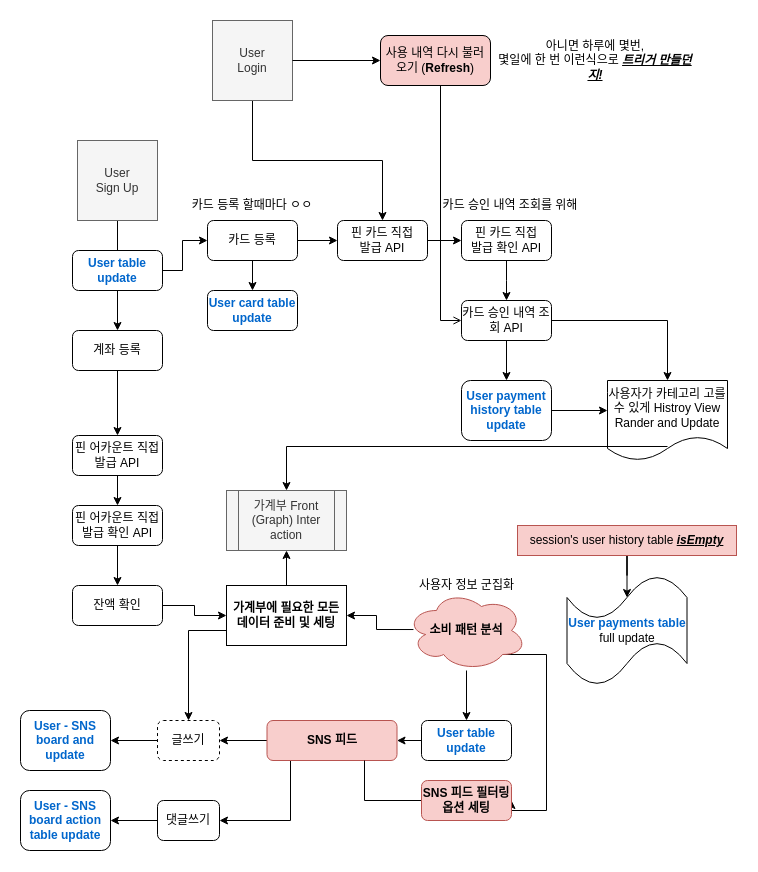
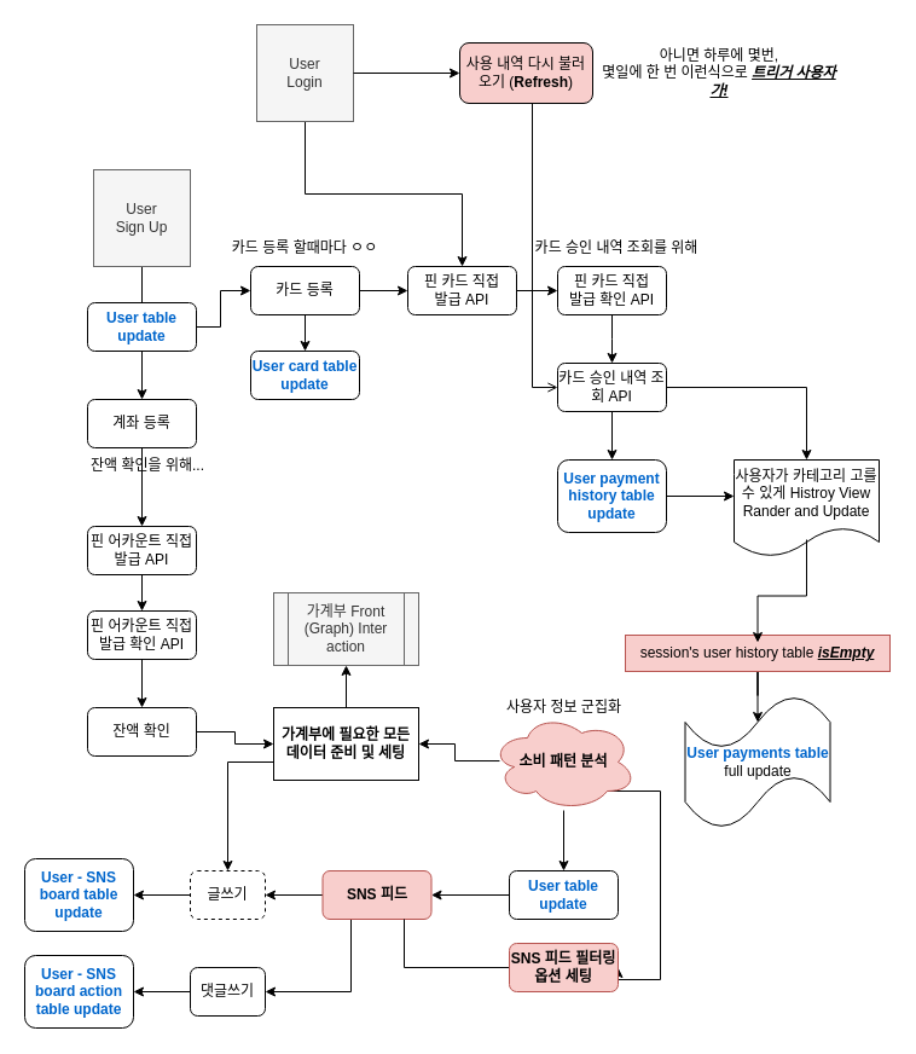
- <mxCell id="56" value="아니면 하루에 몇번, &lt;br&gt;몇일에 한 번 이런식으로 &lt;b&gt;&lt;u&gt;&lt;i&gt;트리거 만들던지!&lt;/i&gt;&lt;/u&gt;&lt;/b&gt;" style="text;html=1;strokeColor=none;fillColor=none;align=center;verticalAlign=middle;whiteSpace=wrap;rounded=0;" vertex="1" parent="1"><mxGeometry x="490" y="45" width="210" height="30" as="geometry" /></mxCell>
+ <mxCell id="56" value="아니면 하루에 몇번, &lt;br&gt;몇일에 한 번 이런식으로 &lt;b&gt;&lt;u&gt;&lt;i&gt;트리거 사용자가!&lt;/i&gt;&lt;/u&gt;&lt;/b&gt;" style="text;html=1;strokeColor=none;fillColor=none;align=center;verticalAlign=middle;whiteSpace=wrap;rounded=0;" vertex="1" parent="1"><mxGeometry x="490" y="45" width="210" height="30" as="geometry" /></mxCell>
+ <mxCell id="12" value="잔액 확인을 위해..." style="text;html=1;strokeColor=none;fillColor=none;align=center;verticalAlign=middle;whiteSpace=wrap;rounded=0;" vertex="1" parent="1"><mxGeometry x="72" y="370" width="100" height="30" as="geometry" /></mxCell>
- <mxCell id="30" value="" style="edgeStyle=orthogonalEdgeStyle;rounded=0;orthogonalLoop=1;jettySize=auto;html=1;exitX=0.5;exitY=0.825;exitDx=0;exitDy=0;exitPerimeter=0;" edge="1" parent="1" source="25" target="44"><mxGeometry relative="1" as="geometry"><mxPoint x="667" y="446" as="sourcePoint" /><mxPoint x="506" y="522" as="targetPoint" /></mxGeometry></mxCell>
+ <mxCell id="30" value="" style="edgeStyle=orthogonalEdgeStyle;rounded=0;orthogonalLoop=1;jettySize=auto;html=1;exitX=0.5;exitY=0.825;exitDx=0;exitDy=0;exitPerimeter=0;entryX=0.5;entryY=0.2;entryDx=0;entryDy=0;entryPerimeter=0;" edge="1" parent="1" source="25" target="29"><mxGeometry relative="1" as="geometry"><mxPoint x="667" y="446" as="sourcePoint" /><mxPoint x="506" y="522" as="targetPoint" /></mxGeometry></mxCell>
- <mxCell id="57" value="&lt;b&gt;&lt;font color=&quot;#0066cc&quot;&gt;User - SNS board and update&lt;/font&gt;&lt;/b&gt;" style="rounded=1;whiteSpace=wrap;html=1;" vertex="1" parent="1"><mxGeometry x="20" y="710" width="90" height="60" as="geometry" /></mxCell>
+ <mxCell id="57" value="&lt;b&gt;&lt;font color=&quot;#0066cc&quot;&gt;User - SNS board table update&lt;/font&gt;&lt;/b&gt;" style="rounded=1;whiteSpace=wrap;html=1;" vertex="1" parent="1"><mxGeometry x="20" y="710" width="90" height="60" as="geometry" /></mxCell>
- <mxCell id="48" value="&lt;b&gt;SNS 피드&lt;/b&gt;" style="rounded=1;whiteSpace=wrap;html=1;fillColor=#f8cecc;strokeColor=#b85450;" vertex="1" parent="1"><mxGeometry x="266.5" y="720" width="130" height="40" as="geometry" /></mxCell>
+ <mxCell id="48" value="&lt;b&gt;SNS 피드&lt;/b&gt;" style="rounded=1;whiteSpace=wrap;html=1;fillColor=#f8cecc;strokeColor=#b85450;" vertex="1" parent="1"><mxGeometry x="266.5" y="720" width="90" height="40" as="geometry" /></mxCell>
